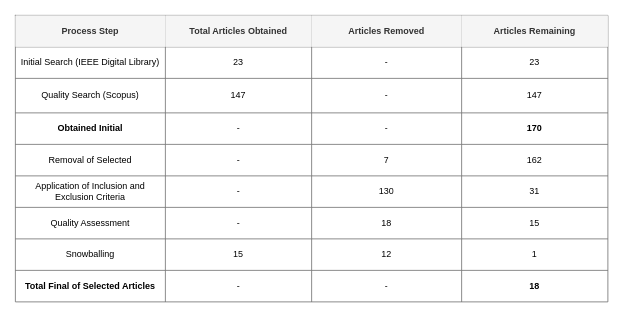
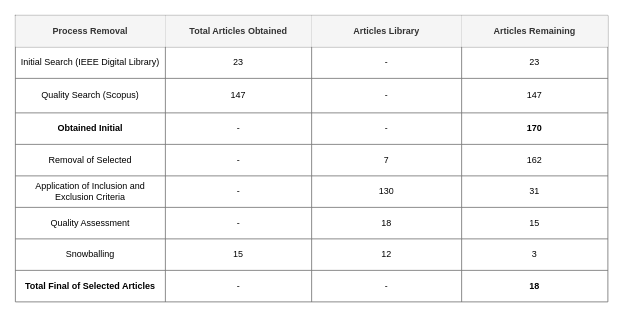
- <mxCell id="4" value="Process Step" style="shape=partialRectangle;html=1;whiteSpace=wrap;connectable=0;strokeColor=#666666;overflow=hidden;fillColor=#f5f5f5;top=0;left=0;bottom=0;right=0;pointerEvents=1;fontStyle=1;strokeWidth=2;fontColor=#333333;" vertex="1" parent="3"><mxGeometry width="200" height="42" as="geometry"><mxRectangle width="200" height="42" as="alternateBounds" /></mxGeometry></mxCell>
+ <mxCell id="4" value="Process Removal" style="shape=partialRectangle;html=1;whiteSpace=wrap;connectable=0;strokeColor=#666666;overflow=hidden;fillColor=#f5f5f5;top=0;left=0;bottom=0;right=0;pointerEvents=1;fontStyle=1;strokeWidth=2;fontColor=#333333;" vertex="1" parent="3"><mxGeometry width="200" height="42" as="geometry"><mxRectangle width="200" height="42" as="alternateBounds" /></mxGeometry></mxCell>
- <mxCell id="6" value="Articles Removed" style="shape=partialRectangle;html=1;whiteSpace=wrap;connectable=0;overflow=hidden;top=0;left=0;bottom=0;right=0;pointerEvents=1;fontStyle=1;strokeWidth=2;fillColor=#f5f5f5;strokeColor=#666666;fontColor=#333333;" vertex="1" parent="3"><mxGeometry x="395" width="200" height="42" as="geometry"><mxRectangle width="200" height="42" as="alternateBounds" /></mxGeometry></mxCell>
+ <mxCell id="6" value="Articles Library" style="shape=partialRectangle;html=1;whiteSpace=wrap;connectable=0;overflow=hidden;top=0;left=0;bottom=0;right=0;pointerEvents=1;fontStyle=1;strokeWidth=2;fillColor=#f5f5f5;strokeColor=#666666;fontColor=#333333;" vertex="1" parent="3"><mxGeometry x="395" width="200" height="42" as="geometry"><mxRectangle width="200" height="42" as="alternateBounds" /></mxGeometry></mxCell>
- <mxCell id="42" value="1" style="shape=partialRectangle;html=1;whiteSpace=wrap;connectable=0;strokeColor=inherit;overflow=hidden;fillColor=none;top=0;left=0;bottom=0;right=0;pointerEvents=1;" vertex="1" parent="38"><mxGeometry x="595" width="195" height="42" as="geometry"><mxRectangle width="195" height="42" as="alternateBounds" /></mxGeometry></mxCell>
+ <mxCell id="42" value="3" style="shape=partialRectangle;html=1;whiteSpace=wrap;connectable=0;strokeColor=inherit;overflow=hidden;fillColor=none;top=0;left=0;bottom=0;right=0;pointerEvents=1;" vertex="1" parent="38"><mxGeometry x="595" width="195" height="42" as="geometry"><mxRectangle width="195" height="42" as="alternateBounds" /></mxGeometry></mxCell>
